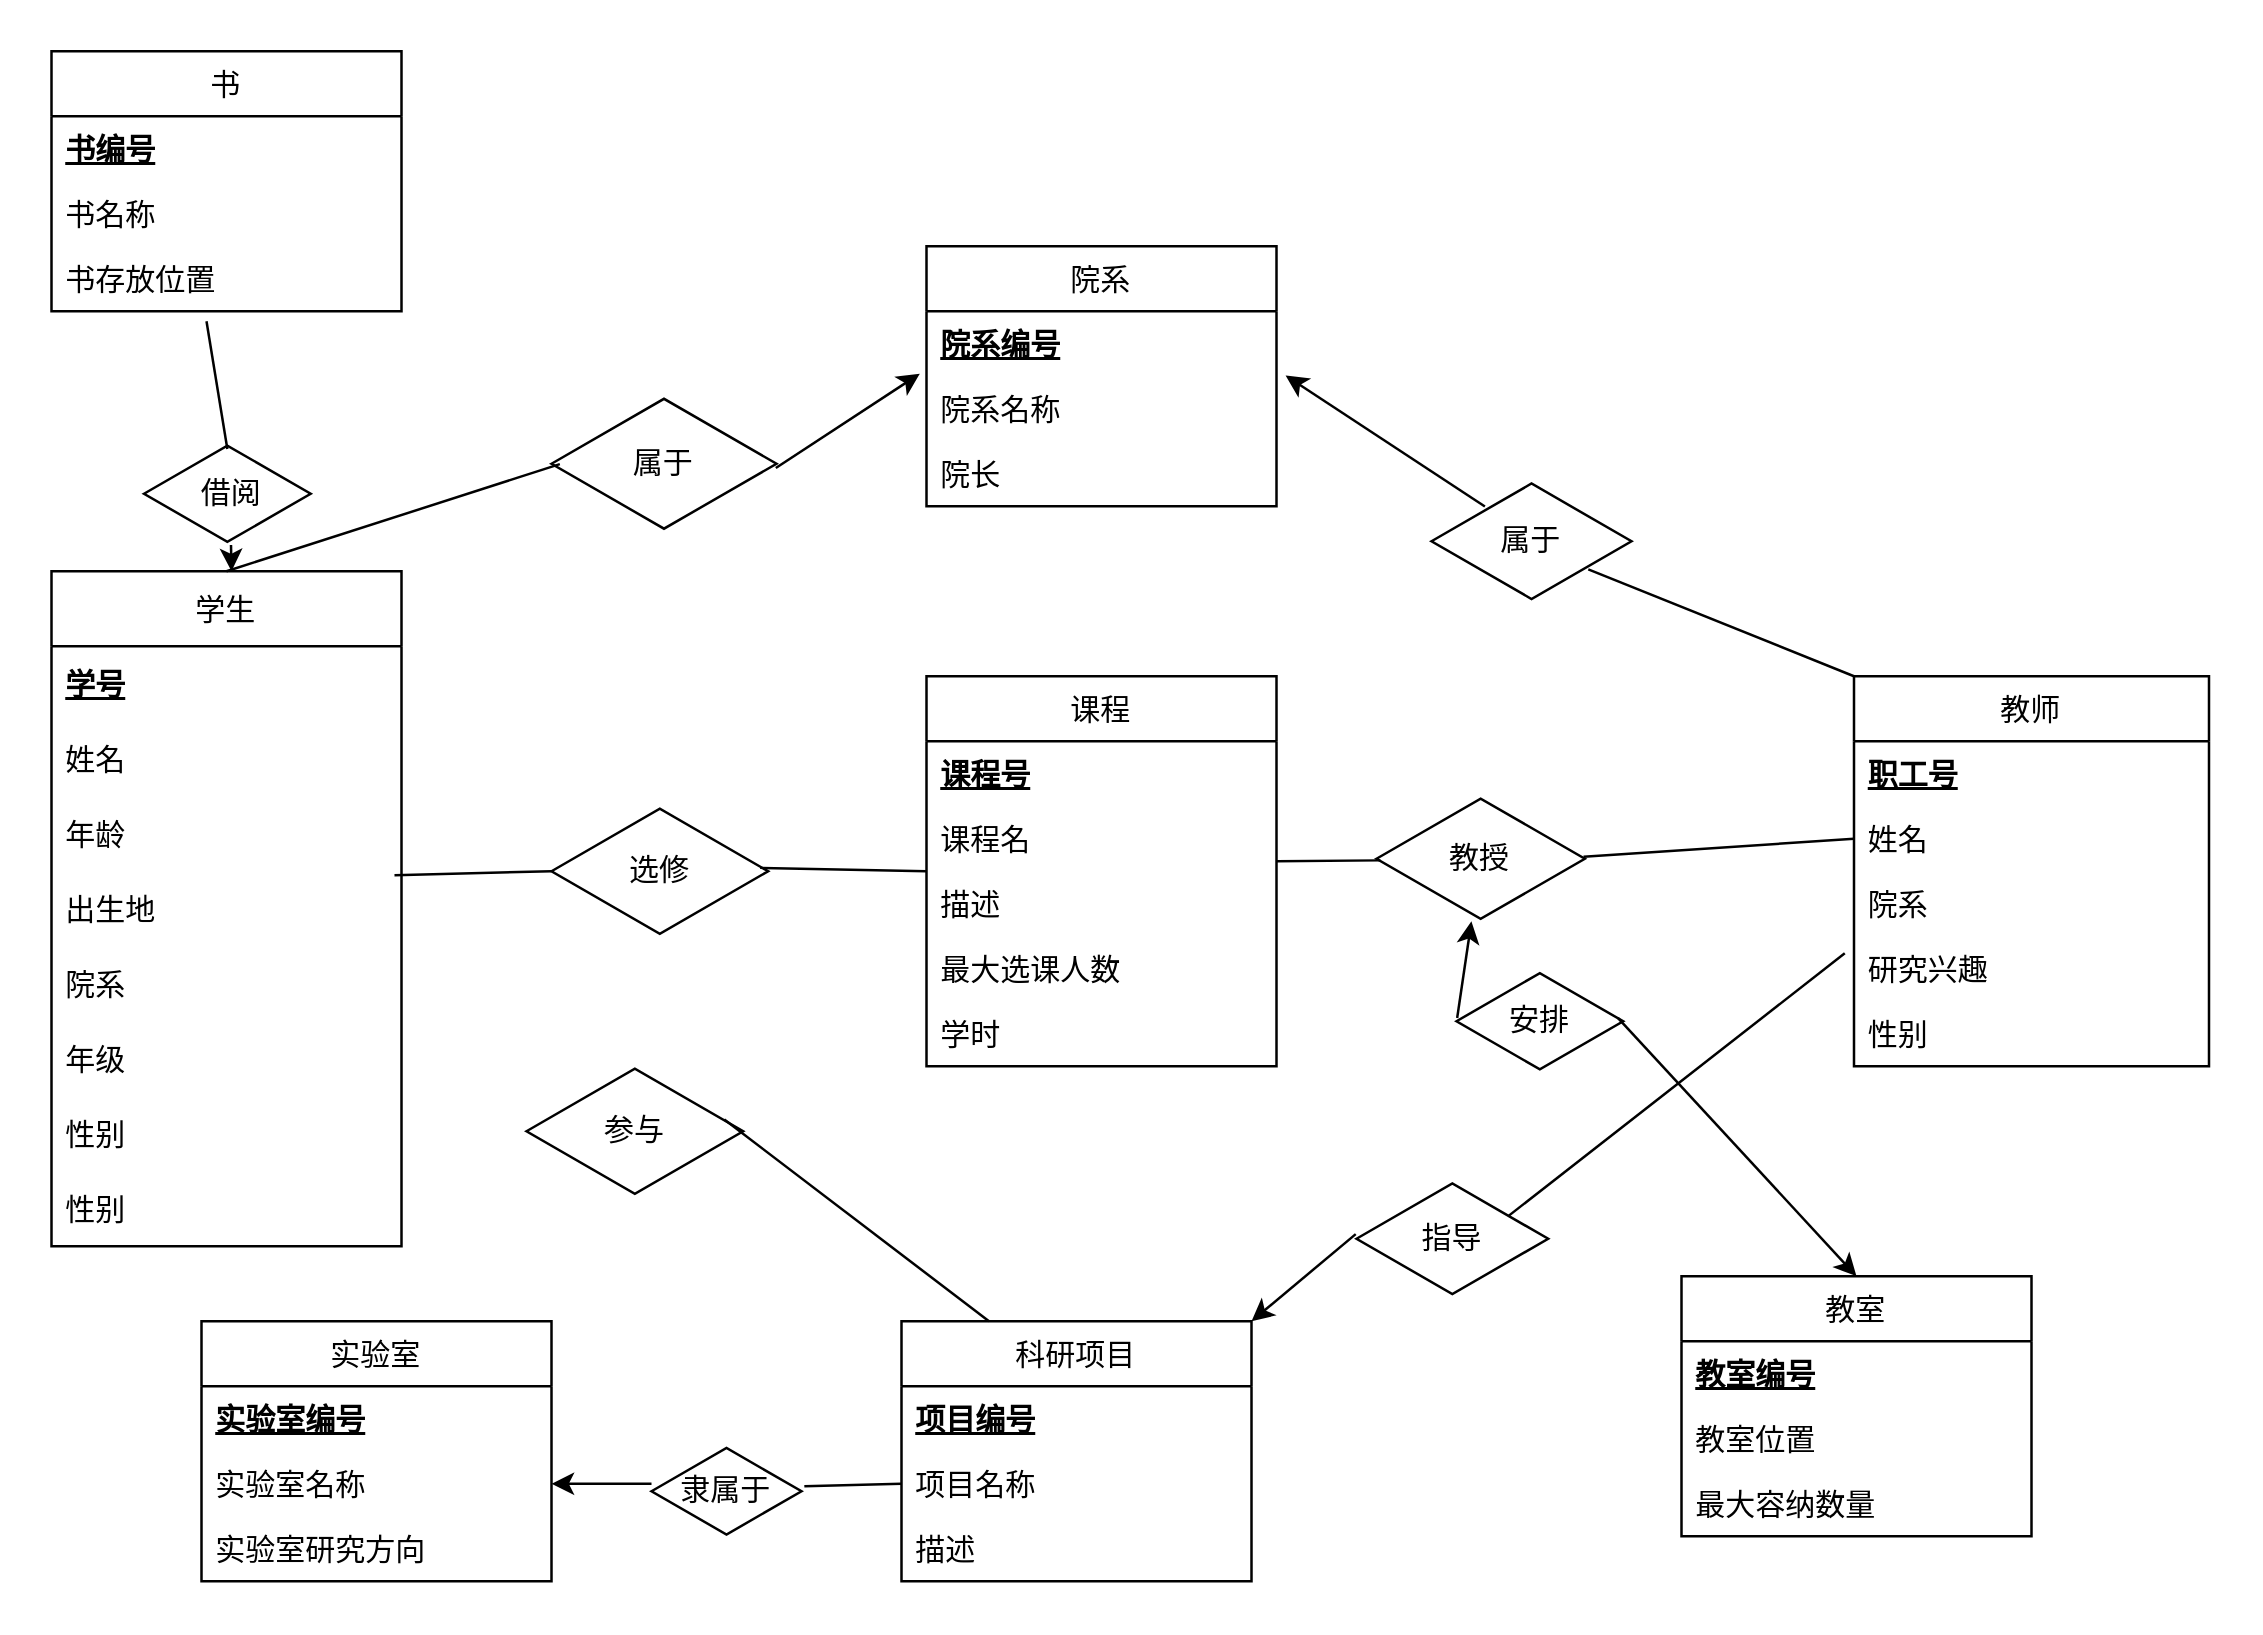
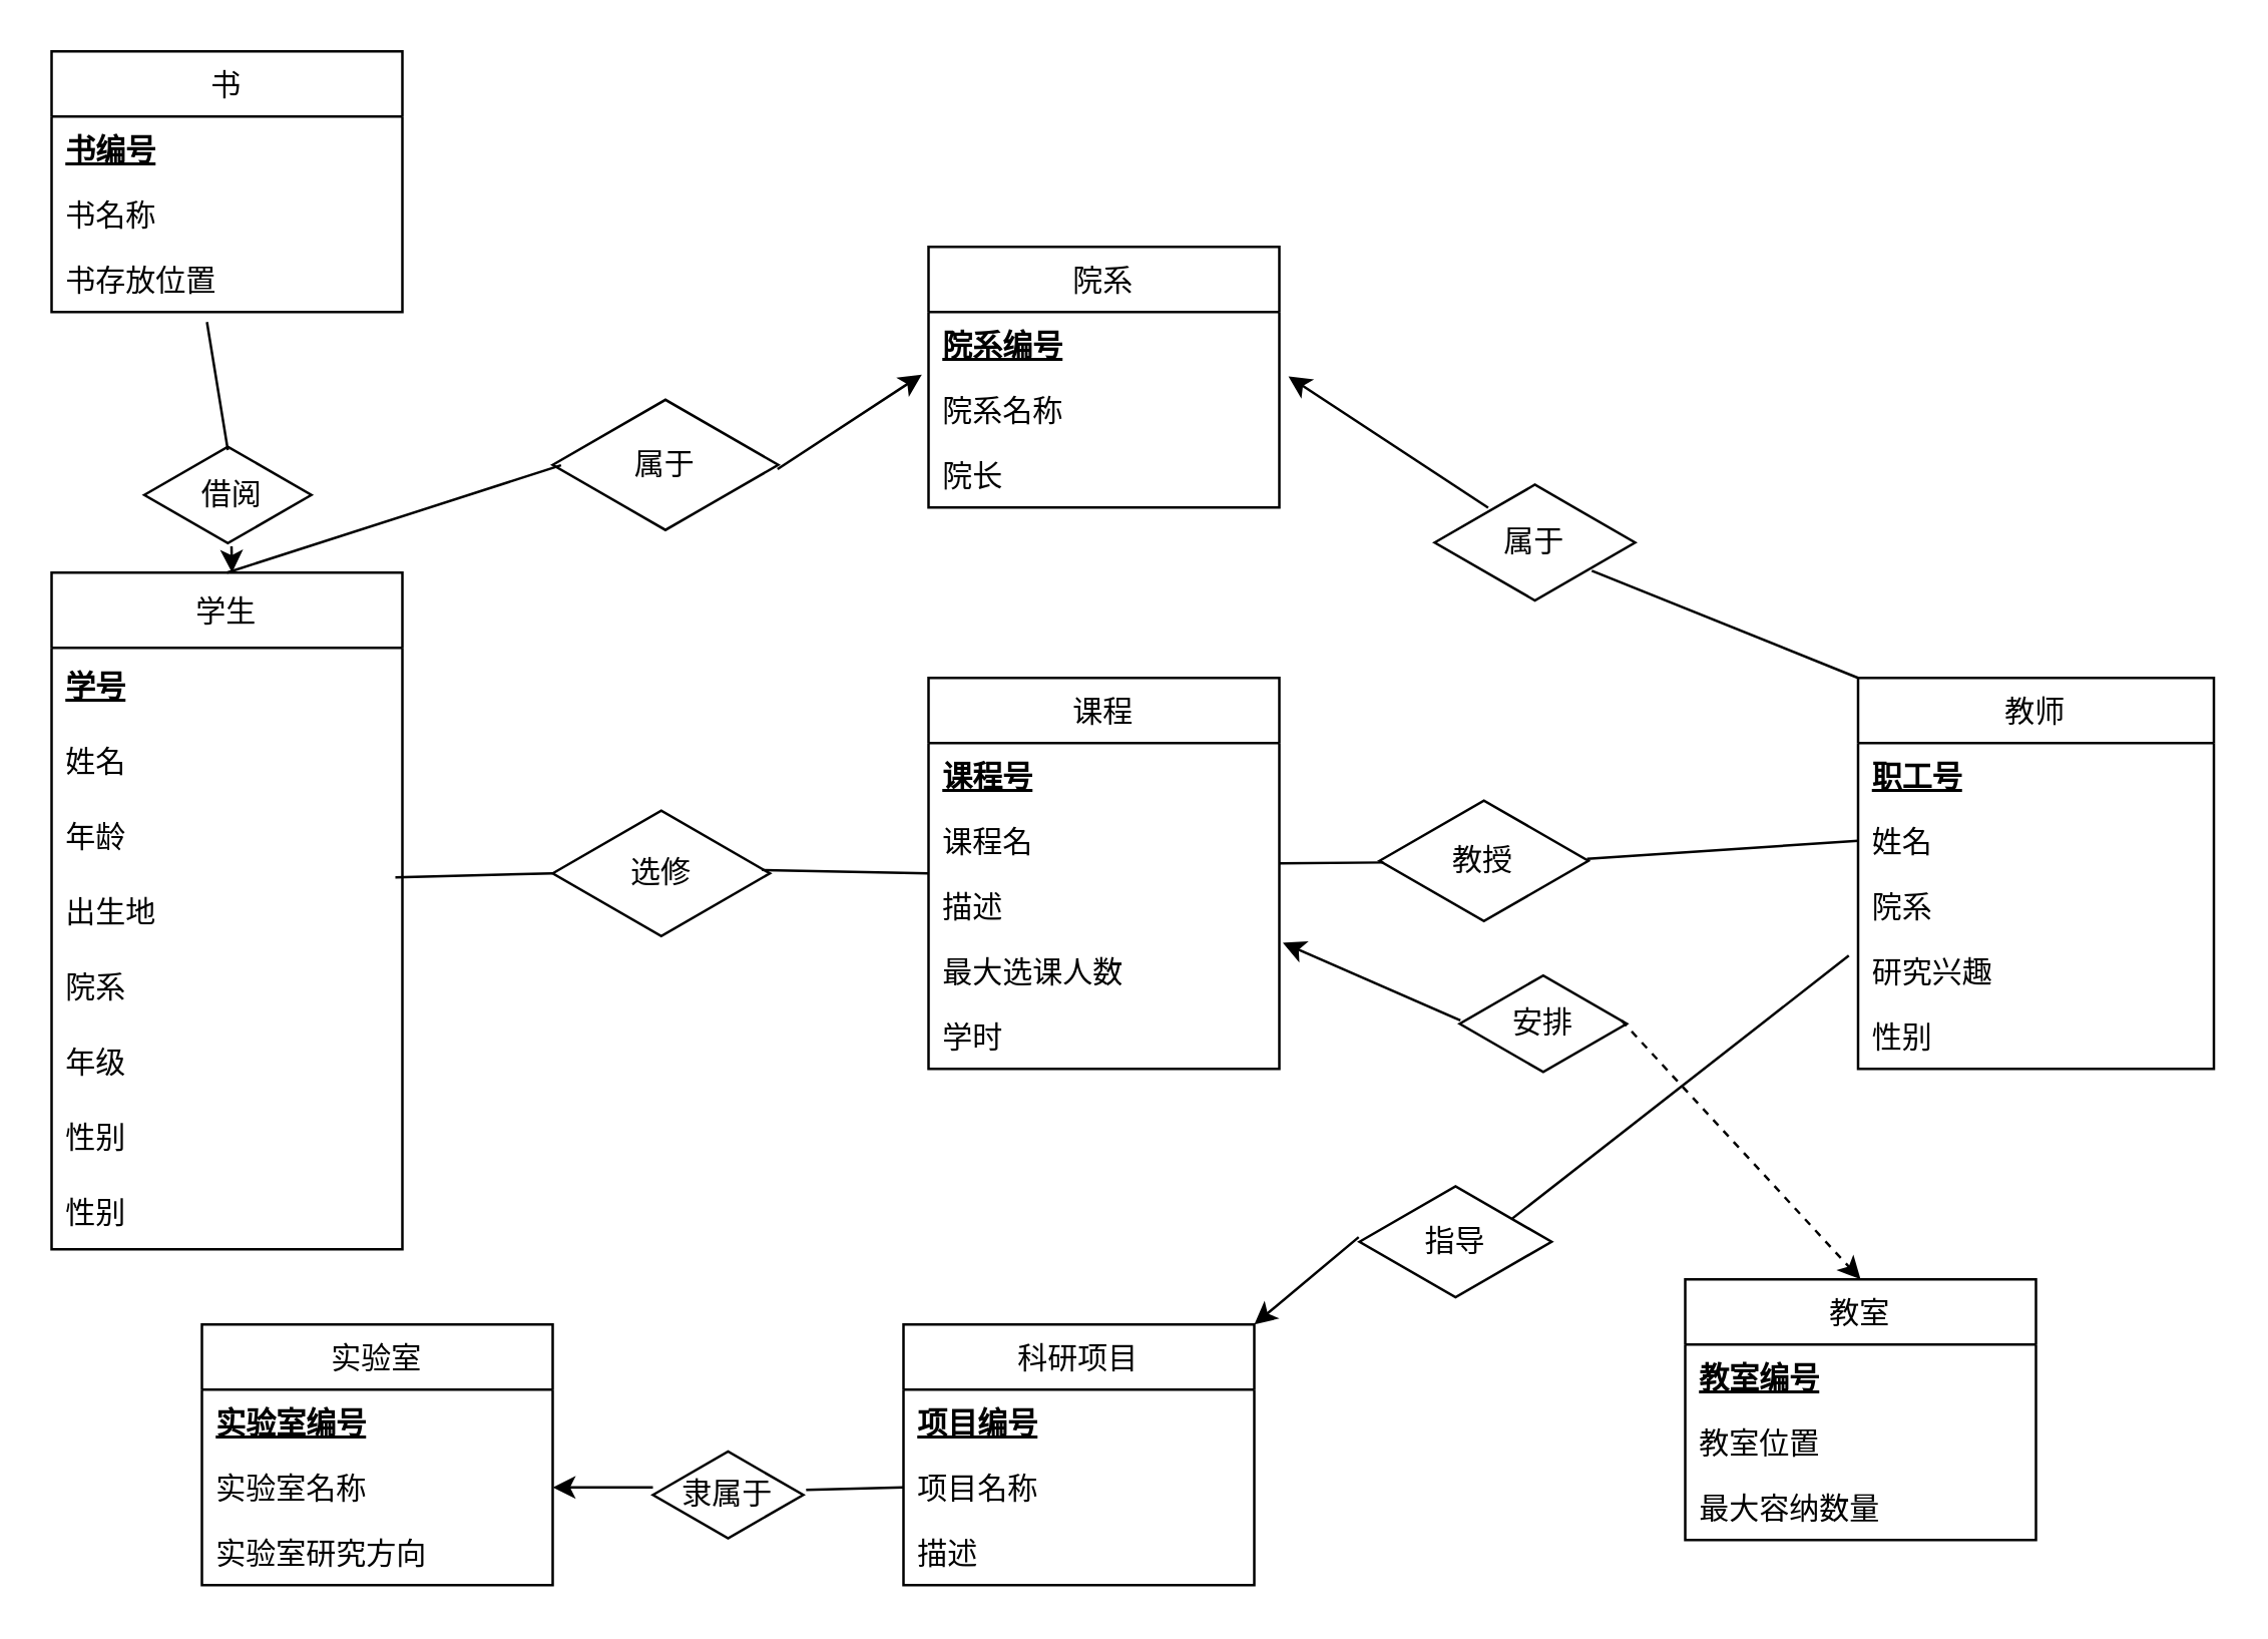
- <mxCell id="64" value="" style="endArrow=classic;html=1;rounded=0;fontFamily=Helvetica;exitX=0.004;exitY=0.467;exitDx=0;exitDy=0;exitPerimeter=0;" edge="1" parent="1" source="63" target="46"><mxGeometry width="50" height="50" relative="1" as="geometry"><mxPoint x="532" y="418" as="sourcePoint" /><mxPoint x="582" y="368" as="targetPoint" /></mxGeometry></mxCell>
+ <mxCell id="64" value="" style="endArrow=classic;html=1;rounded=0;fontFamily=Helvetica;exitX=0.004;exitY=0.467;exitDx=0;exitDy=0;exitPerimeter=0;entryX=1.01;entryY=0.064;entryDx=0;entryDy=0;entryPerimeter=0;" edge="1" parent="1" source="63" target="21"><mxGeometry width="50" height="50" relative="1" as="geometry"><mxPoint x="532" y="418" as="sourcePoint" /><mxPoint x="582" y="368" as="targetPoint" /></mxGeometry></mxCell>
- <mxCell id="58" value="参与" style="html=1;whiteSpace=wrap;aspect=fixed;shape=isoRectangle;fontFamily=Helvetica;" vertex="1" parent="1"><mxGeometry x="210" y="426" width="86.67" height="52" as="geometry" /></mxCell>
- <mxCell id="65" value="" style="endArrow=classic;html=1;rounded=0;fontFamily=Helvetica;exitX=0.968;exitY=0.467;exitDx=0;exitDy=0;exitPerimeter=0;entryX=0.5;entryY=0;entryDx=0;entryDy=0;" edge="1" parent="1" source="63" target="35"><mxGeometry width="50" height="50" relative="1" as="geometry"><mxPoint x="642" y="518" as="sourcePoint" /><mxPoint x="692" y="468" as="targetPoint" /></mxGeometry></mxCell>
+ <mxCell id="65" value="" style="endArrow=classic;html=1;rounded=0;fontFamily=Helvetica;exitX=0.968;exitY=0.467;exitDx=0;exitDy=0;exitPerimeter=0;entryX=0.5;entryY=0;entryDx=0;entryDy=0;dashed=1;" edge="1" parent="1" source="63" target="35"><mxGeometry width="50" height="50" relative="1" as="geometry"><mxPoint x="642" y="518" as="sourcePoint" /><mxPoint x="692" y="468" as="targetPoint" /></mxGeometry></mxCell>
- <mxCell id="59" value="" style="endArrow=none;html=1;rounded=0;fontFamily=Helvetica;entryX=0.913;entryY=0.41;entryDx=0;entryDy=0;entryPerimeter=0;exitX=0.25;exitY=0;exitDx=0;exitDy=0;" edge="1" parent="1" source="23" target="58"><mxGeometry width="50" height="50" relative="1" as="geometry"><mxPoint x="432" y="418" as="sourcePoint" /><mxPoint x="482" y="368" as="targetPoint" /></mxGeometry></mxCell>
